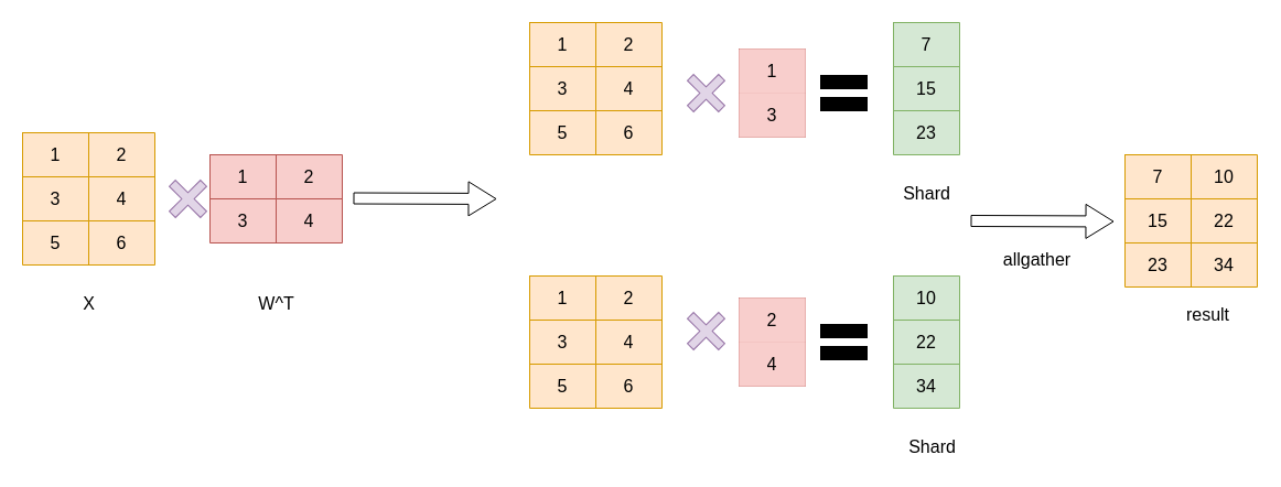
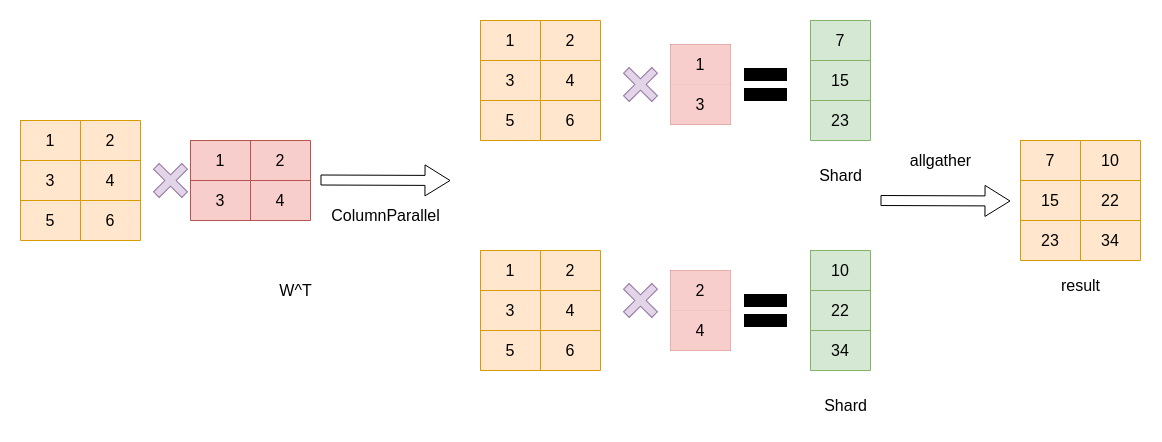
+ <mxCell id="32" value="ColumnParallel" style="text;html=1;align=center;verticalAlign=middle;resizable=0;points=[];autosize=1;strokeColor=none;fillColor=none;fontSize=16;" vertex="1" parent="1"><mxGeometry x="320" y="200" width="130" height="30" as="geometry" /></mxCell>
- <mxCell id="86" value="allgather" style="text;html=1;align=center;verticalAlign=middle;resizable=0;points=[];autosize=1;strokeColor=none;fillColor=none;fontSize=16;" vertex="1" parent="1"><mxGeometry x="900" y="220" width="80" height="30" as="geometry" /></mxCell>
+ <mxCell id="86" value="allgather" style="text;html=1;align=center;verticalAlign=middle;resizable=0;points=[];autosize=1;strokeColor=none;fillColor=none;fontSize=16;" vertex="1" parent="1"><mxGeometry x="900" y="145" width="80" height="30" as="geometry" /></mxCell>
- <mxCell id="29" value="X" style="text;html=1;align=center;verticalAlign=middle;resizable=0;points=[];autosize=1;strokeColor=none;fillColor=none;fontSize=16;" vertex="1" parent="1"><mxGeometry x="65" y="260" width="30" height="30" as="geometry" /></mxCell>
- <mxCell id="30" value="W^T" style="text;html=1;align=center;verticalAlign=middle;resizable=0;points=[];autosize=1;strokeColor=none;fillColor=none;fontSize=16;" vertex="1" parent="1"><mxGeometry x="220" y="260" width="60" height="30" as="geometry" /></mxCell>
+ <mxCell id="30" value="W^T" style="text;html=1;align=center;verticalAlign=middle;resizable=0;points=[];autosize=1;strokeColor=none;fillColor=none;fontSize=16;" vertex="1" parent="1"><mxGeometry x="265" y="275" width="60" height="30" as="geometry" /></mxCell>
- <mxCell id="85" value="result" style="text;html=1;align=center;verticalAlign=middle;resizable=0;points=[];autosize=1;strokeColor=none;fillColor=none;fontSize=16;" vertex="1" parent="1"><mxGeometry x="1065" y="270" width="60" height="30" as="geometry" /></mxCell>
+ <mxCell id="85" value="result" style="text;html=1;align=center;verticalAlign=middle;resizable=0;points=[];autosize=1;strokeColor=none;fillColor=none;fontSize=16;" vertex="1" parent="1"><mxGeometry x="1050" y="270" width="60" height="30" as="geometry" /></mxCell>
